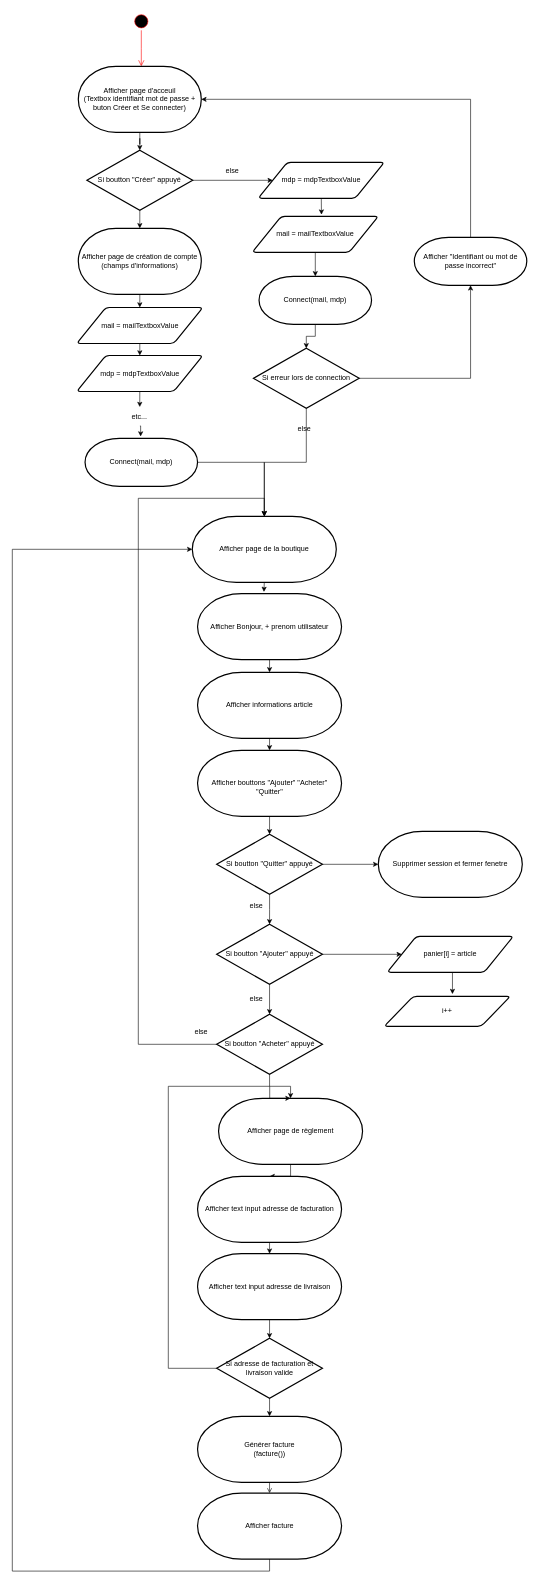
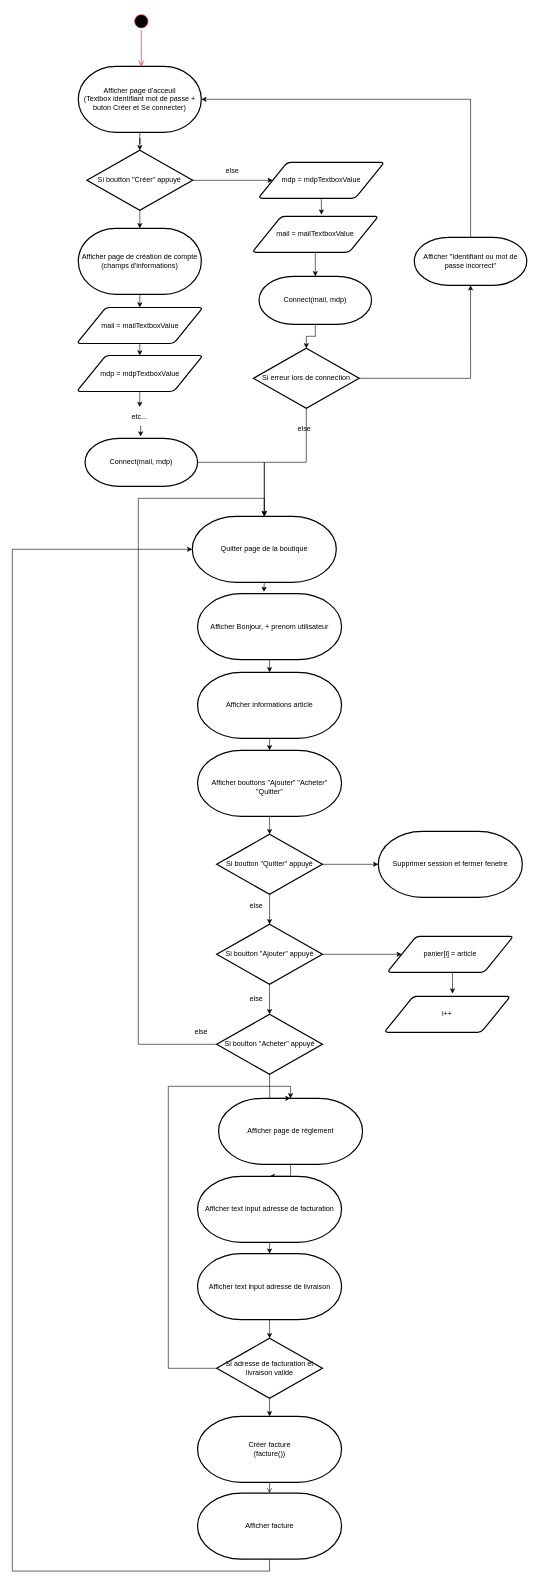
- <mxCell id="27" value="Afficher page de la boutique" style="strokeWidth=2;html=1;shape=mxgraph.flowchart.terminator;whiteSpace=wrap;" vertex="1" parent="1"><mxGeometry x="320" y="860" width="240" height="110" as="geometry" /></mxCell>
+ <mxCell id="27" value="Quitter page de la boutique" style="strokeWidth=2;html=1;shape=mxgraph.flowchart.terminator;whiteSpace=wrap;" vertex="1" parent="1"><mxGeometry x="320" y="860" width="240" height="110" as="geometry" /></mxCell>
- <mxCell id="50" value="i++" style="shape=parallelogram;html=1;strokeWidth=2;perimeter=parallelogramPerimeter;whiteSpace=wrap;rounded=1;arcSize=12;size=0.23;" vertex="1" parent="1"><mxGeometry x="640" y="1660" width="210" height="50" as="geometry" /></mxCell>
+ <mxCell id="50" value="i++" style="shape=parallelogram;html=1;strokeWidth=2;perimeter=parallelogramPerimeter;whiteSpace=wrap;rounded=1;arcSize=12;size=0.23;" vertex="1" parent="1"><mxGeometry x="640" y="1660" width="210" height="60" as="geometry" /></mxCell>
- <mxCell id="66" value="Générer facture&lt;br&gt;(facture())" style="strokeWidth=2;html=1;shape=mxgraph.flowchart.terminator;whiteSpace=wrap;" vertex="1" parent="1"><mxGeometry x="328.75" y="2360" width="240" height="110" as="geometry" /></mxCell>
+ <mxCell id="66" value="Créer facture&lt;br&gt;(facture())" style="strokeWidth=2;html=1;shape=mxgraph.flowchart.terminator;whiteSpace=wrap;" vertex="1" parent="1"><mxGeometry x="328.75" y="2360" width="240" height="110" as="geometry" /></mxCell>
